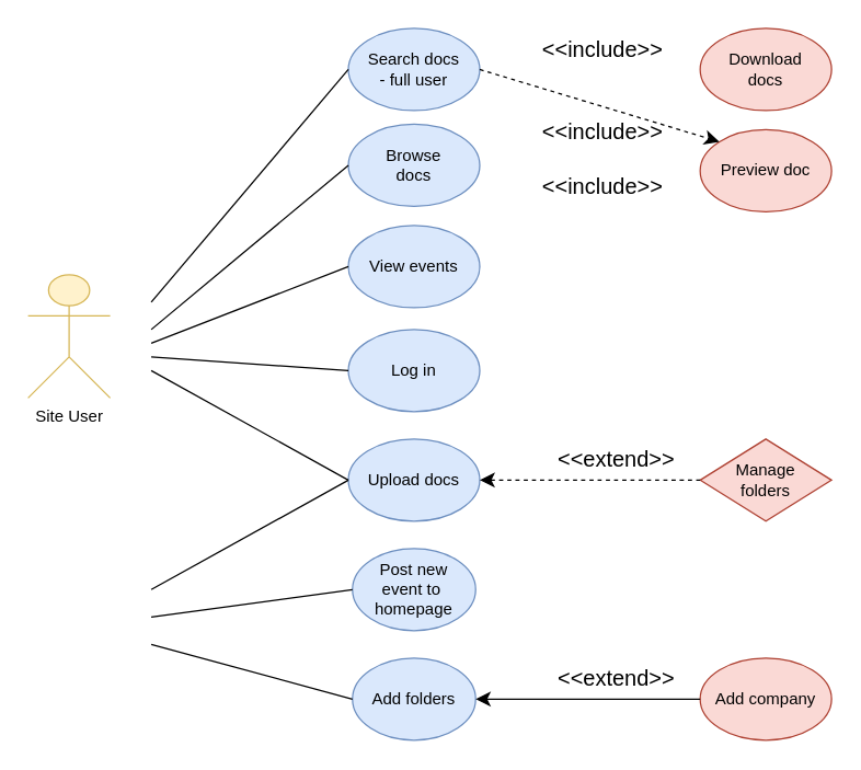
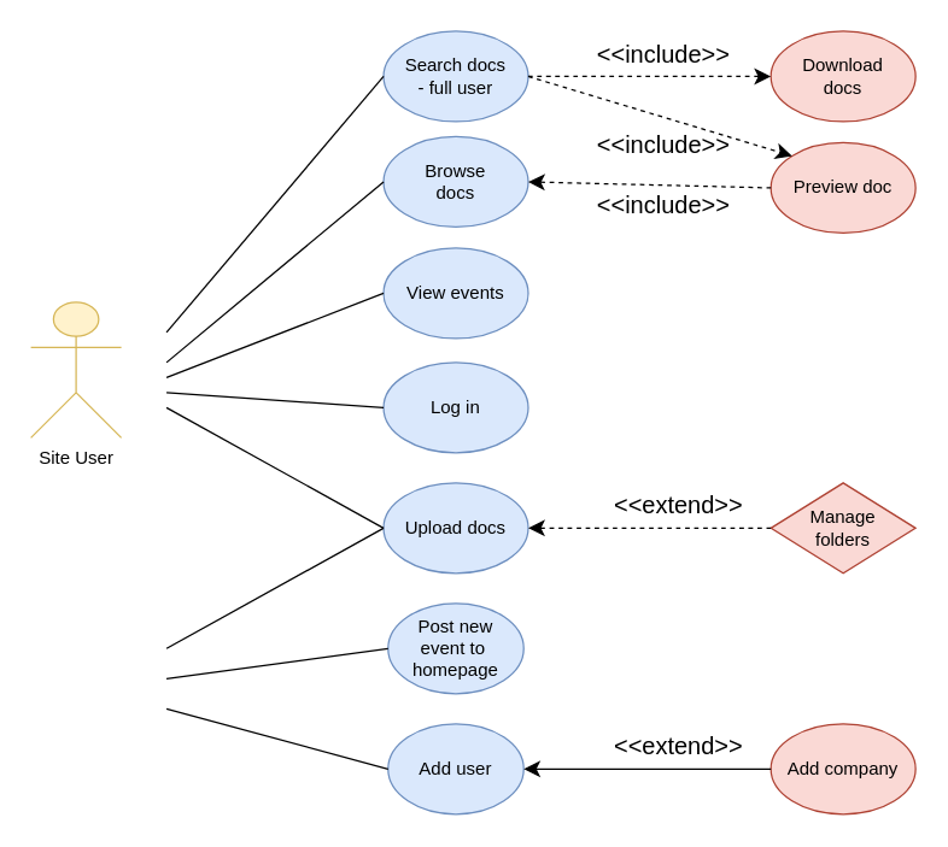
+ <mxCell id="15" value="" style="endArrow=classic;html=1;rounded=0;fontSize=12;startSize=8;endSize=8;curved=1;exitX=1;exitY=0.5;exitDx=0;exitDy=0;entryX=0;entryY=0.5;entryDx=0;entryDy=0;dashed=1;" edge="1" parent="1" source="3" target="10"><mxGeometry width="50" height="50" relative="1" as="geometry"><mxPoint x="430" y="-30" as="sourcePoint" /><mxPoint x="480" y="-80" as="targetPoint" /></mxGeometry></mxCell>
+ <mxCell id="16" value="" style="endArrow=classic;html=1;rounded=0;fontSize=12;startSize=8;endSize=8;curved=1;exitX=0;exitY=0.5;exitDx=0;exitDy=0;entryX=1;entryY=0.5;entryDx=0;entryDy=0;dashed=1;" edge="1" parent="1" source="11" target="4"><mxGeometry width="50" height="50" relative="1" as="geometry"><mxPoint x="420" y="160" as="sourcePoint" /><mxPoint x="470" y="110" as="targetPoint" /></mxGeometry></mxCell>
- <mxCell id="8" value="Add folders" style="ellipse;whiteSpace=wrap;html=1;fillColor=#dae8fc;strokeColor=#6c8ebf;" vertex="1" parent="1"><mxGeometry x="257" y="480" width="90" height="60" as="geometry" /></mxCell>
+ <mxCell id="8" value="Add user" style="ellipse;whiteSpace=wrap;html=1;fillColor=#dae8fc;strokeColor=#6c8ebf;" vertex="1" parent="1"><mxGeometry x="257" y="480" width="90" height="60" as="geometry" /></mxCell>
